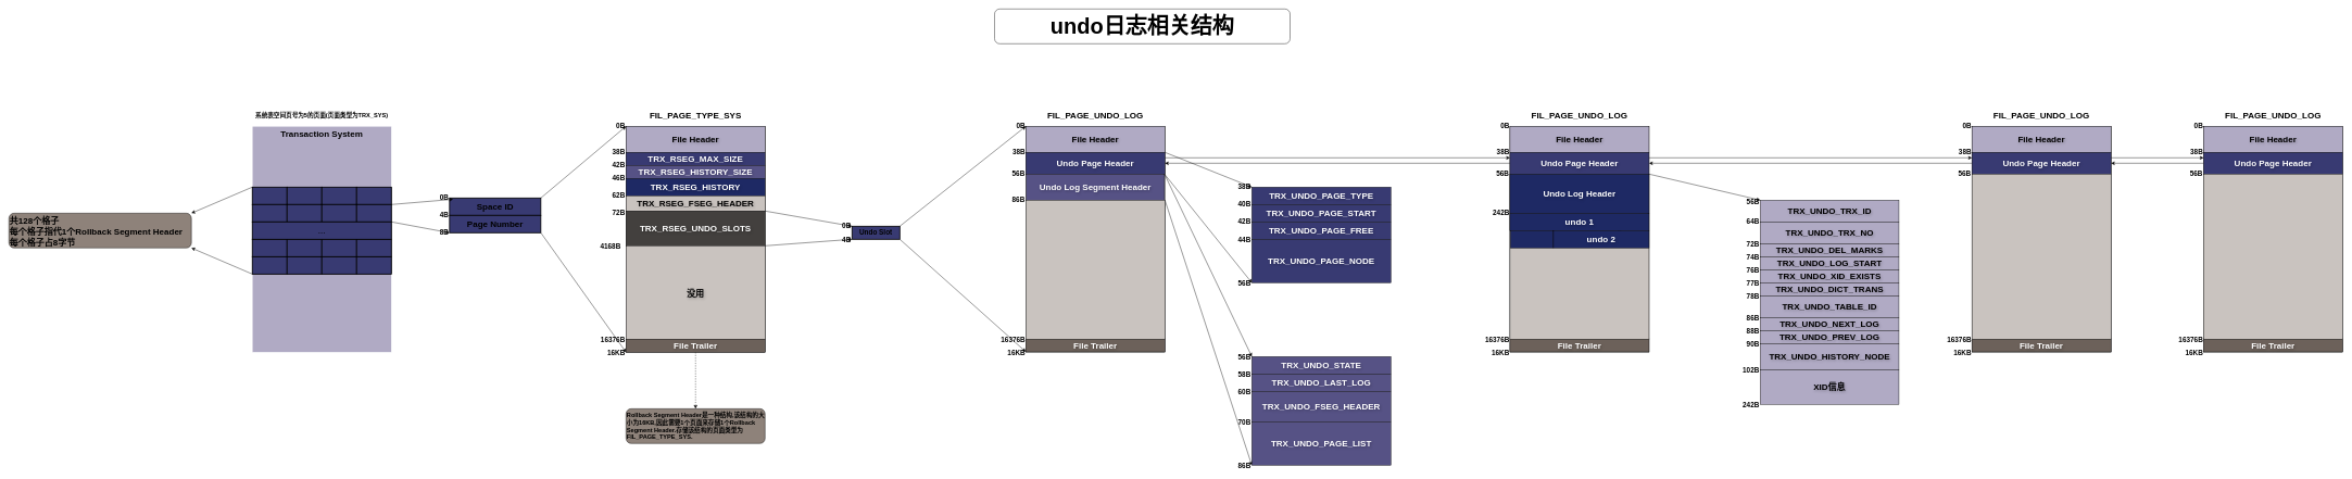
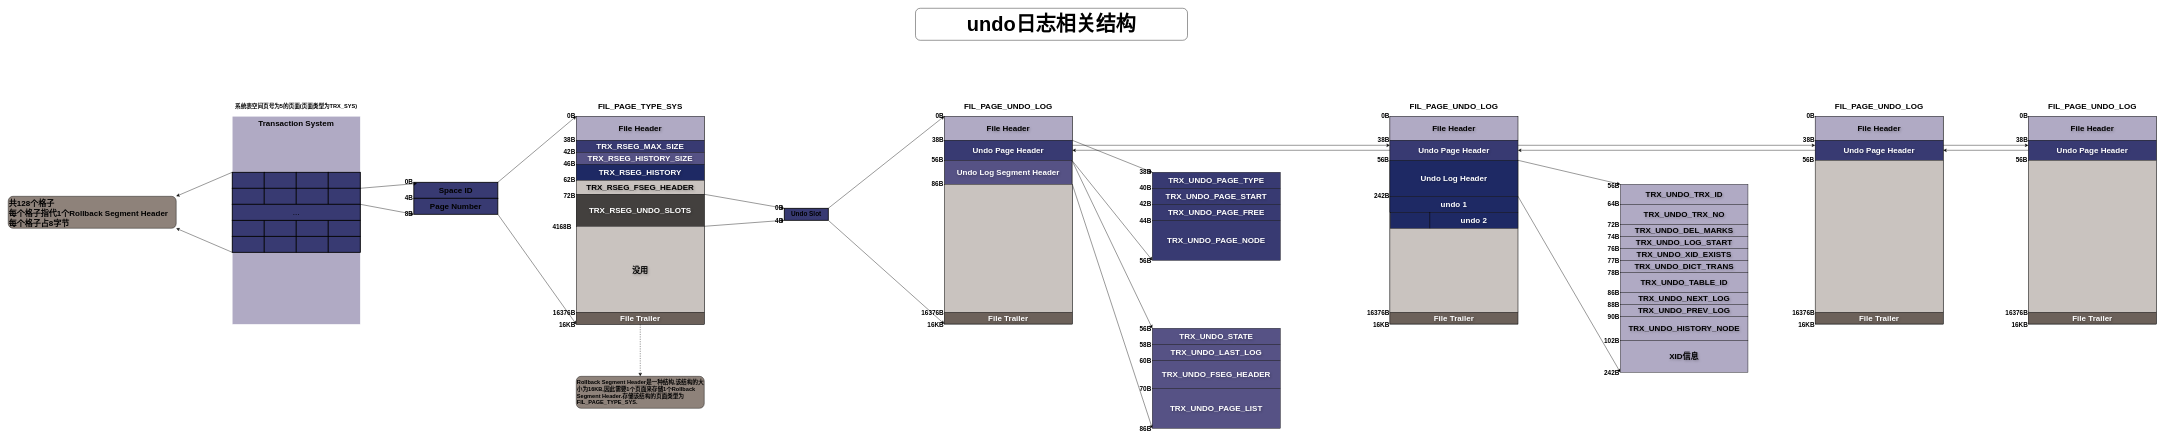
- <mxCell id="115" style="rounded=0;orthogonalLoop=1;jettySize=auto;html=1;exitX=1;exitY=0;exitDx=0;exitDy=0;" edge="1" parent="1" source="116" target="118"><mxGeometry relative="1" as="geometry"><mxPoint x="4020" y="890" as="targetPoint" /></mxGeometry></mxCell>
+ <mxCell id="115" style="rounded=0;orthogonalLoop=1;jettySize=auto;html=1;exitX=1;exitY=0;exitDx=0;exitDy=0;entryX=0;entryY=1;entryDx=0;entryDy=0;" edge="1" parent="1" source="116" target="129"><mxGeometry relative="1" as="geometry"><mxPoint x="4020" y="890" as="targetPoint" /></mxGeometry></mxCell>
